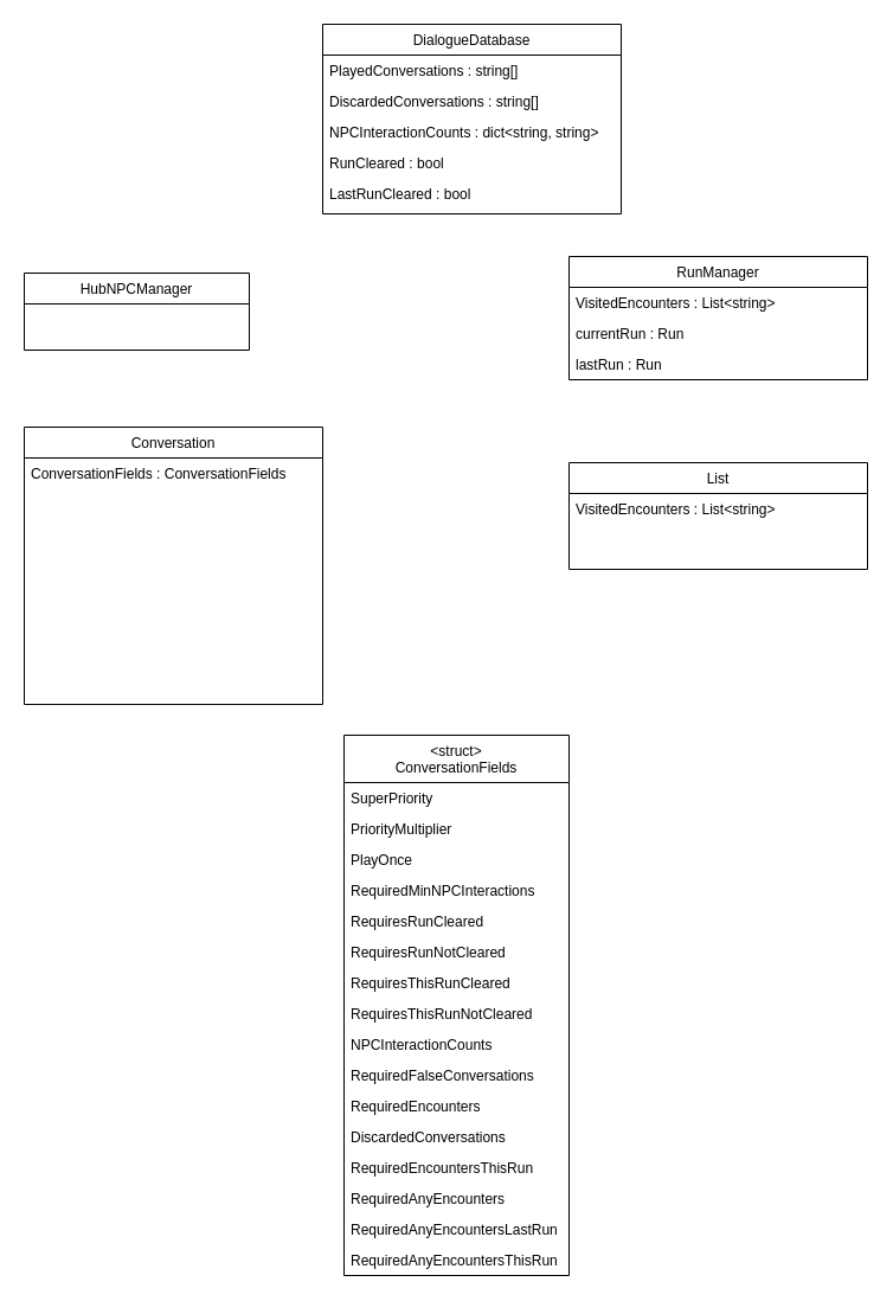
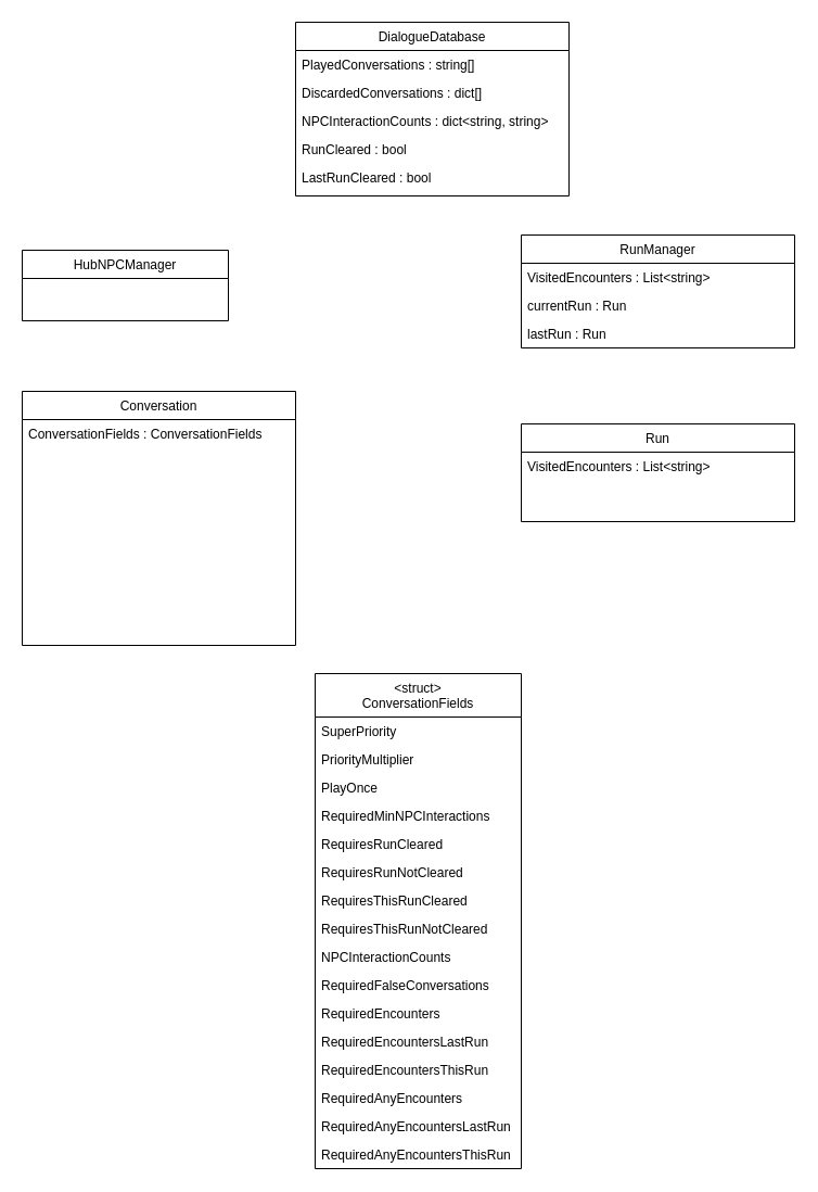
- <mxCell id="7" value="DiscardedConversations : string[]" style="text;align=left;verticalAlign=top;spacingLeft=4;spacingRight=4;overflow=hidden;rotatable=0;points=[[0,0.5],[1,0.5]];portConstraint=eastwest;" vertex="1" parent="5"><mxGeometry y="52" width="252" height="26" as="geometry" /></mxCell>
+ <mxCell id="7" value="DiscardedConversations : dict[]" style="text;align=left;verticalAlign=top;spacingLeft=4;spacingRight=4;overflow=hidden;rotatable=0;points=[[0,0.5],[1,0.5]];portConstraint=eastwest;" vertex="1" parent="5"><mxGeometry y="52" width="252" height="26" as="geometry" /></mxCell>
- <mxCell id="32" value="List" style="swimlane;fontStyle=0;align=center;verticalAlign=top;childLayout=stackLayout;horizontal=1;startSize=26;horizontalStack=0;resizeParent=1;resizeLast=0;collapsible=1;marginBottom=0;rounded=0;shadow=0;strokeWidth=1;" vertex="1" parent="1"><mxGeometry x="480" y="390" width="252" height="90" as="geometry"><mxRectangle x="550" y="140" width="160" height="26" as="alternateBounds" /></mxGeometry></mxCell>
+ <mxCell id="32" value="Run" style="swimlane;fontStyle=0;align=center;verticalAlign=top;childLayout=stackLayout;horizontal=1;startSize=26;horizontalStack=0;resizeParent=1;resizeLast=0;collapsible=1;marginBottom=0;rounded=0;shadow=0;strokeWidth=1;" vertex="1" parent="1"><mxGeometry x="480" y="390" width="252" height="90" as="geometry"><mxRectangle x="550" y="140" width="160" height="26" as="alternateBounds" /></mxGeometry></mxCell>
- <mxCell id="23" value="DiscardedConversations" style="text;align=left;verticalAlign=top;spacingLeft=4;spacingRight=4;overflow=hidden;rotatable=0;points=[[0,0.5],[1,0.5]];portConstraint=eastwest;" vertex="1" parent="11"><mxGeometry y="326" width="190" height="26" as="geometry" /></mxCell>
+ <mxCell id="23" value="RequiredEncountersLastRun" style="text;align=left;verticalAlign=top;spacingLeft=4;spacingRight=4;overflow=hidden;rotatable=0;points=[[0,0.5],[1,0.5]];portConstraint=eastwest;" vertex="1" parent="11"><mxGeometry y="326" width="190" height="26" as="geometry" /></mxCell>
